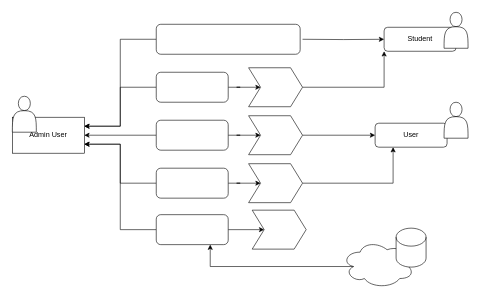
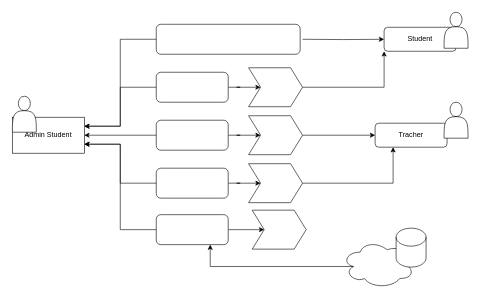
- <mxCell id="3" value="Admin User" style="rounded=0;whiteSpace=wrap;html=1;" vertex="1" parent="1"><mxGeometry x="20" y="195" width="120" height="60" as="geometry" /></mxCell>
+ <mxCell id="3" value="Admin Student" style="rounded=0;whiteSpace=wrap;html=1;" vertex="1" parent="1"><mxGeometry x="20" y="195" width="120" height="60" as="geometry" /></mxCell>
- <mxCell id="29" value="User" style="rounded=1;whiteSpace=wrap;html=1;fontSize=12;glass=0;strokeWidth=1;shadow=0;" vertex="1" parent="1"><mxGeometry x="625" y="205" width="120" height="40" as="geometry" /></mxCell>
+ <mxCell id="29" value="Tracher" style="rounded=1;whiteSpace=wrap;html=1;fontSize=12;glass=0;strokeWidth=1;shadow=0;" vertex="1" parent="1"><mxGeometry x="625" y="205" width="120" height="40" as="geometry" /></mxCell>
